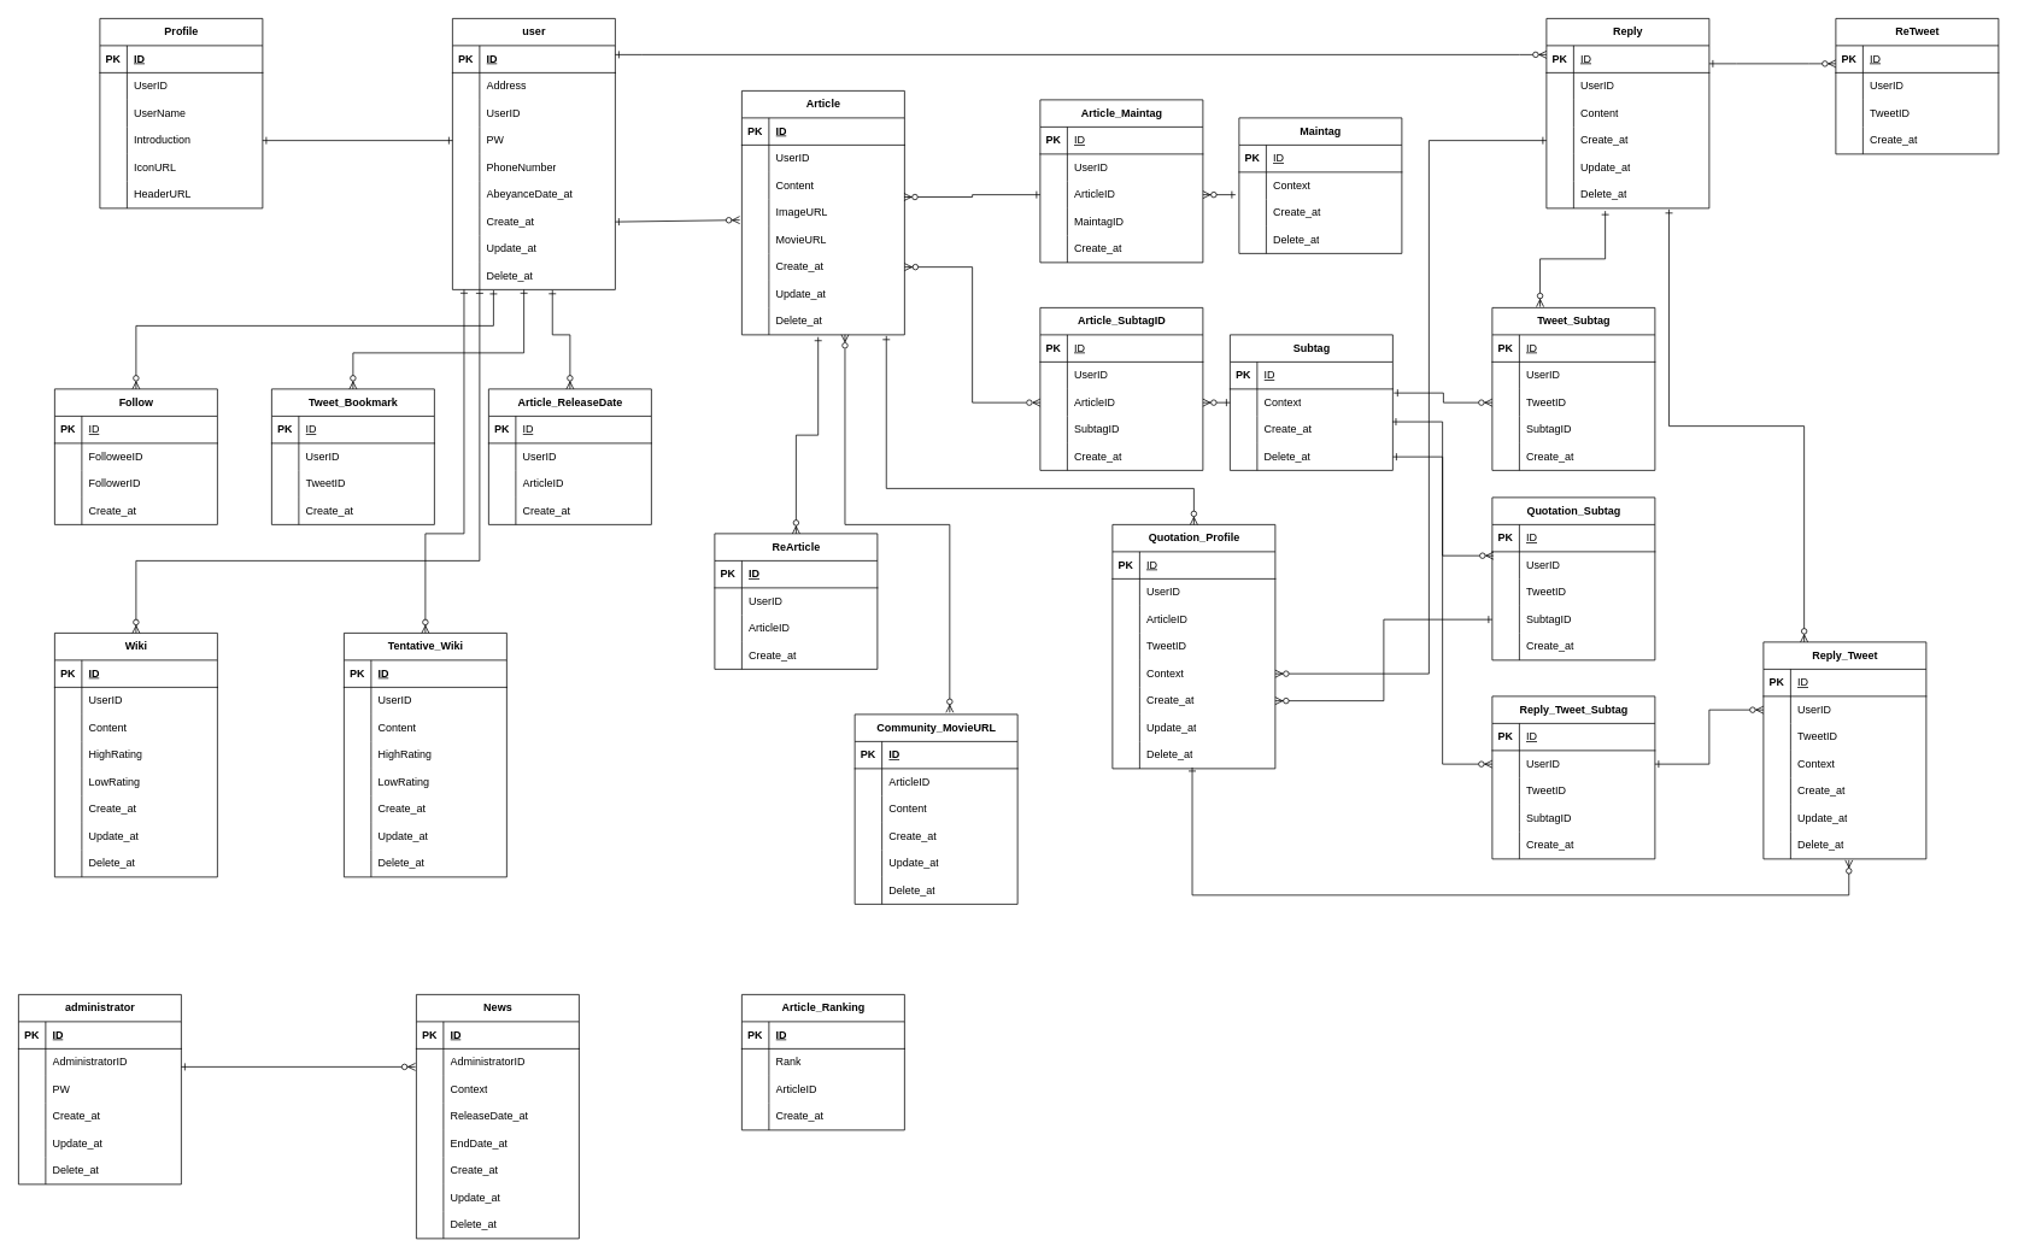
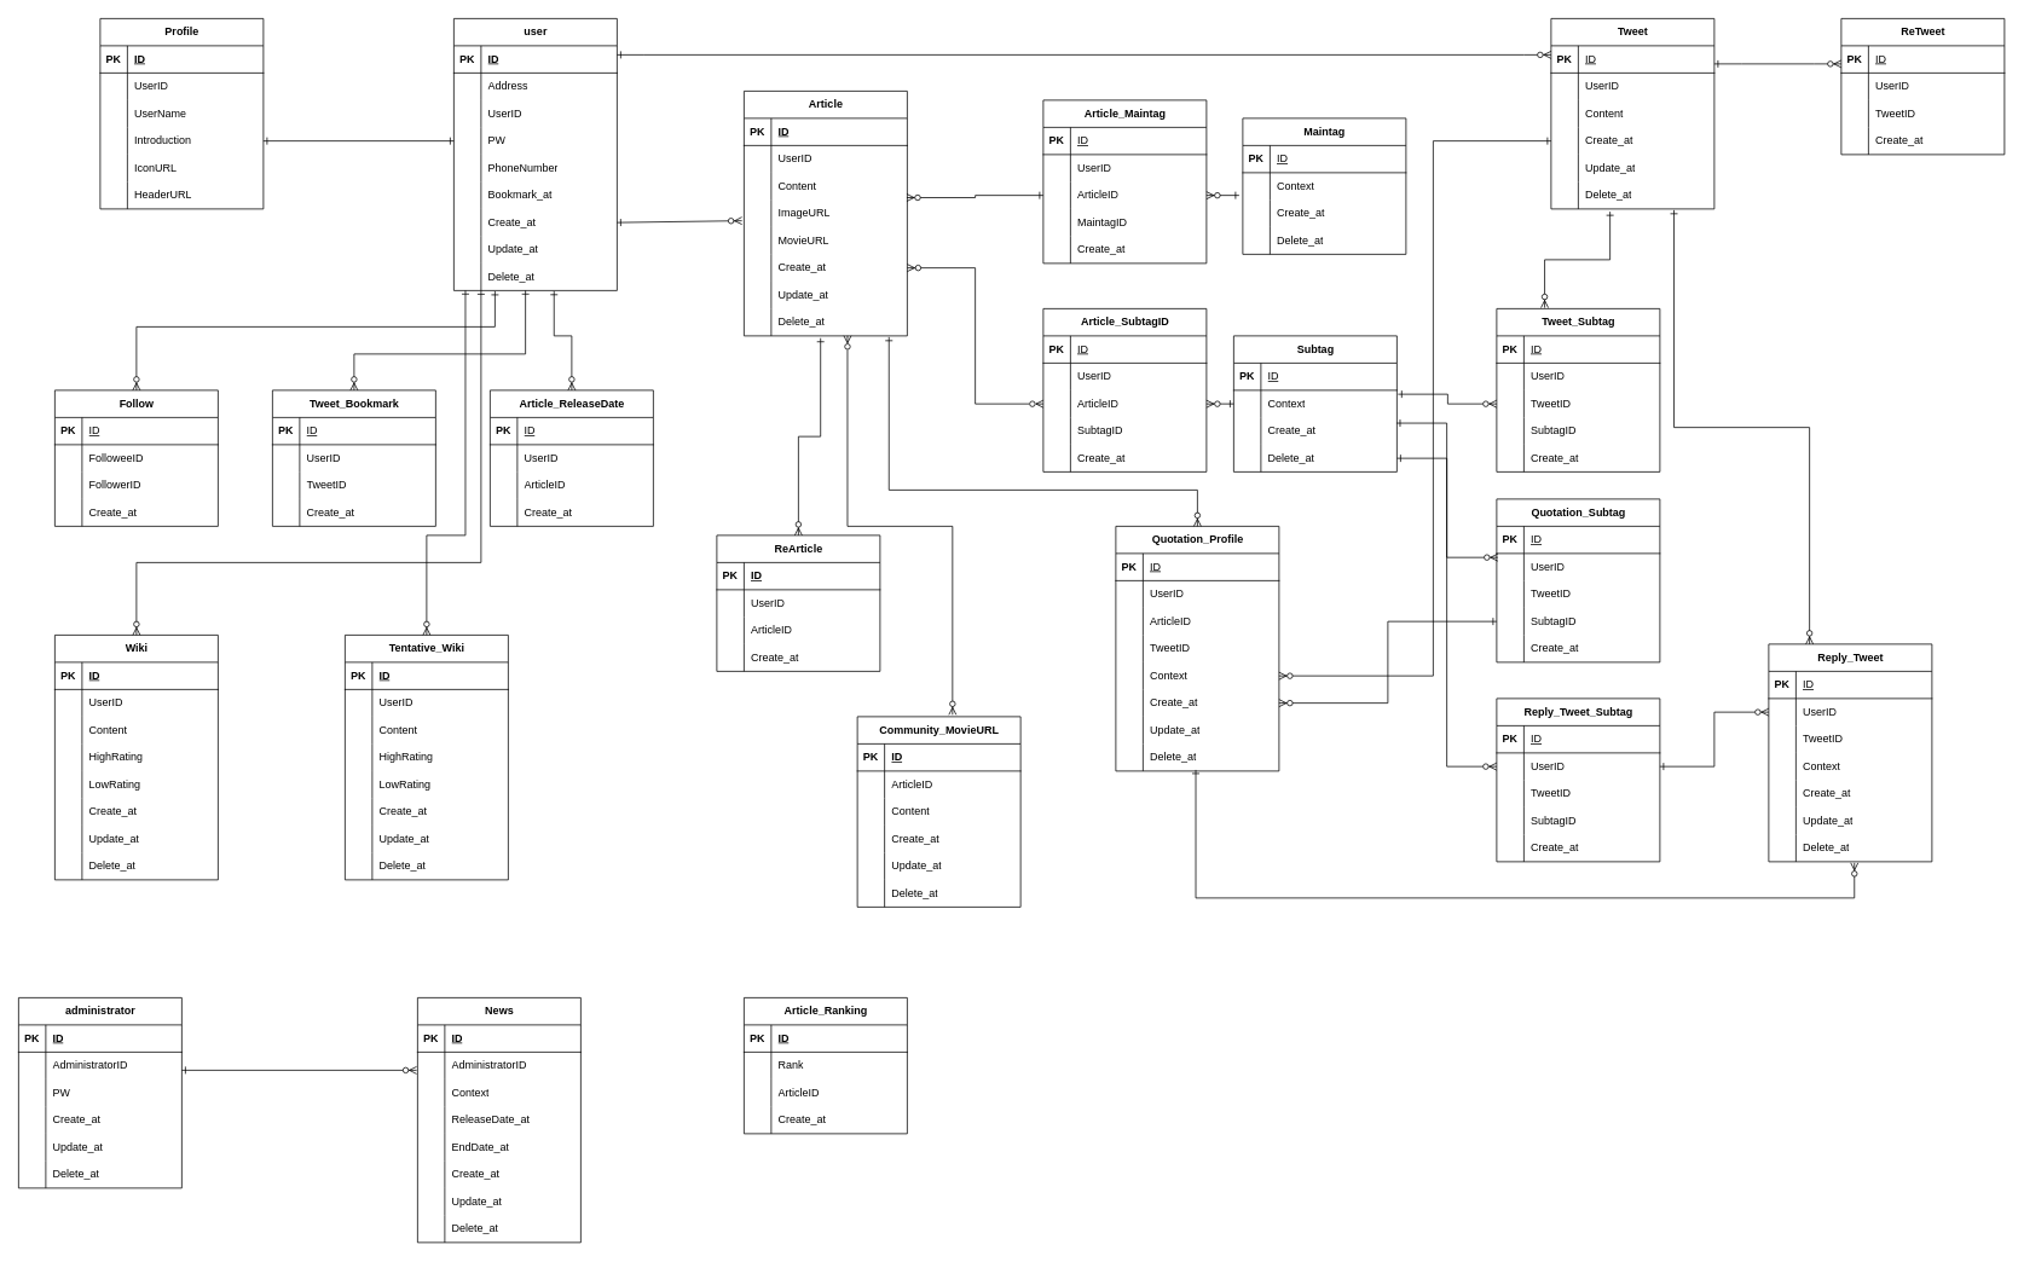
- <mxCell id="44" value="Reply" style="shape=table;startSize=30;container=1;collapsible=1;childLayout=tableLayout;fixedRows=1;rowLines=0;fontStyle=1;align=center;resizeLast=1;html=1;" parent="1" vertex="1"><mxGeometry x="1710" y="20" width="180" height="210" as="geometry"><mxRectangle x="120" y="160" width="60" height="30" as="alternateBounds" /></mxGeometry></mxCell>
+ <mxCell id="44" value="Tweet" style="shape=table;startSize=30;container=1;collapsible=1;childLayout=tableLayout;fixedRows=1;rowLines=0;fontStyle=1;align=center;resizeLast=1;html=1;" parent="1" vertex="1"><mxGeometry x="1710" y="20" width="180" height="210" as="geometry"><mxRectangle x="120" y="160" width="60" height="30" as="alternateBounds" /></mxGeometry></mxCell>
- <mxCell id="20" value="AbeyanceDate_at" style="shape=partialRectangle;connectable=0;fillColor=none;top=0;left=0;bottom=0;right=0;align=left;spacingLeft=6;overflow=hidden;whiteSpace=wrap;html=1;" vertex="1" parent="18"><mxGeometry x="30" width="150" height="30" as="geometry"><mxRectangle width="150" height="30" as="alternateBounds" /></mxGeometry></mxCell>
+ <mxCell id="20" value="Bookmark_at" style="shape=partialRectangle;connectable=0;fillColor=none;top=0;left=0;bottom=0;right=0;align=left;spacingLeft=6;overflow=hidden;whiteSpace=wrap;html=1;" vertex="1" parent="18"><mxGeometry x="30" width="150" height="30" as="geometry"><mxRectangle width="150" height="30" as="alternateBounds" /></mxGeometry></mxCell>
